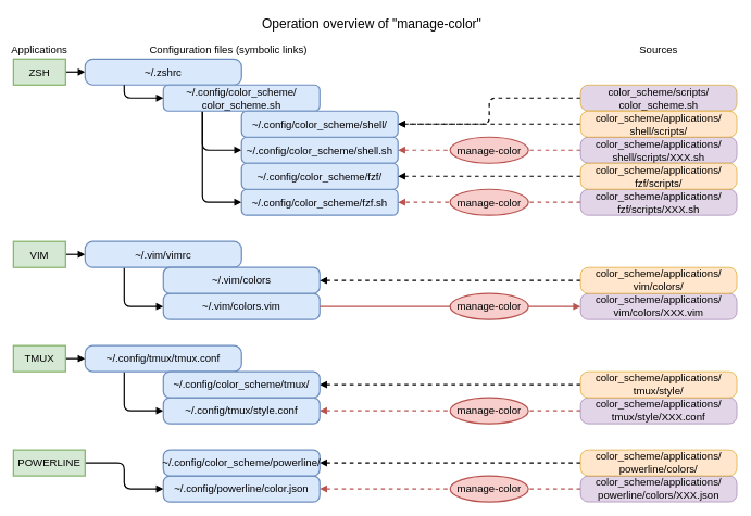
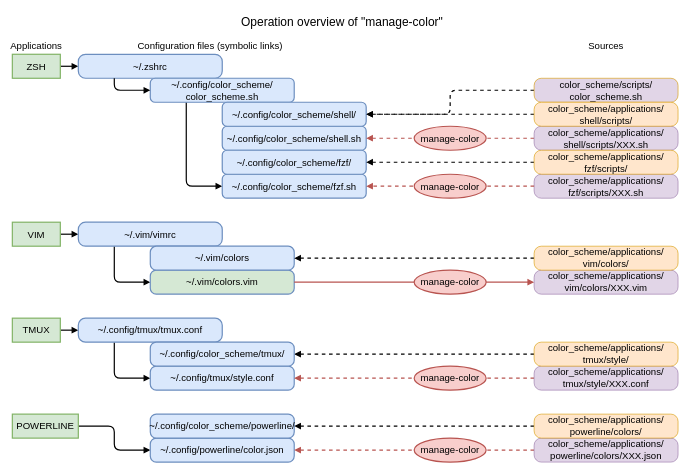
- <mxCell id="6" style="edgeStyle=orthogonalEdgeStyle;rounded=1;orthogonalLoop=1;jettySize=auto;html=1;exitX=0.25;exitY=1;exitDx=0;exitDy=0;entryX=0;entryY=0.5;entryDx=0;entryDy=0;endArrow=block;endFill=1;strokeWidth=2;" parent="1" source="8" target="13" edge="1"><mxGeometry relative="1" as="geometry"><mxPoint x="310" y="210" as="sourcePoint" /></mxGeometry></mxCell>
- <mxCell id="18" value="~/.vim/colors.vim" style="rounded=1;whiteSpace=wrap;html=1;arcSize=25;strokeWidth=2;fillColor=#dae8fc;strokeColor=#6c8ebf;fontSize=16;" parent="1" vertex="1"><mxGeometry x="250" y="450" width="240" height="40" as="geometry" /></mxCell>
+ <mxCell id="18" value="~/.vim/colors.vim" style="rounded=1;whiteSpace=wrap;html=1;arcSize=25;strokeWidth=2;fillColor=#d5e8d4;strokeColor=#6c8ebf;fontSize=16;" parent="1" vertex="1"><mxGeometry x="250" y="450" width="240" height="40" as="geometry" /></mxCell>
